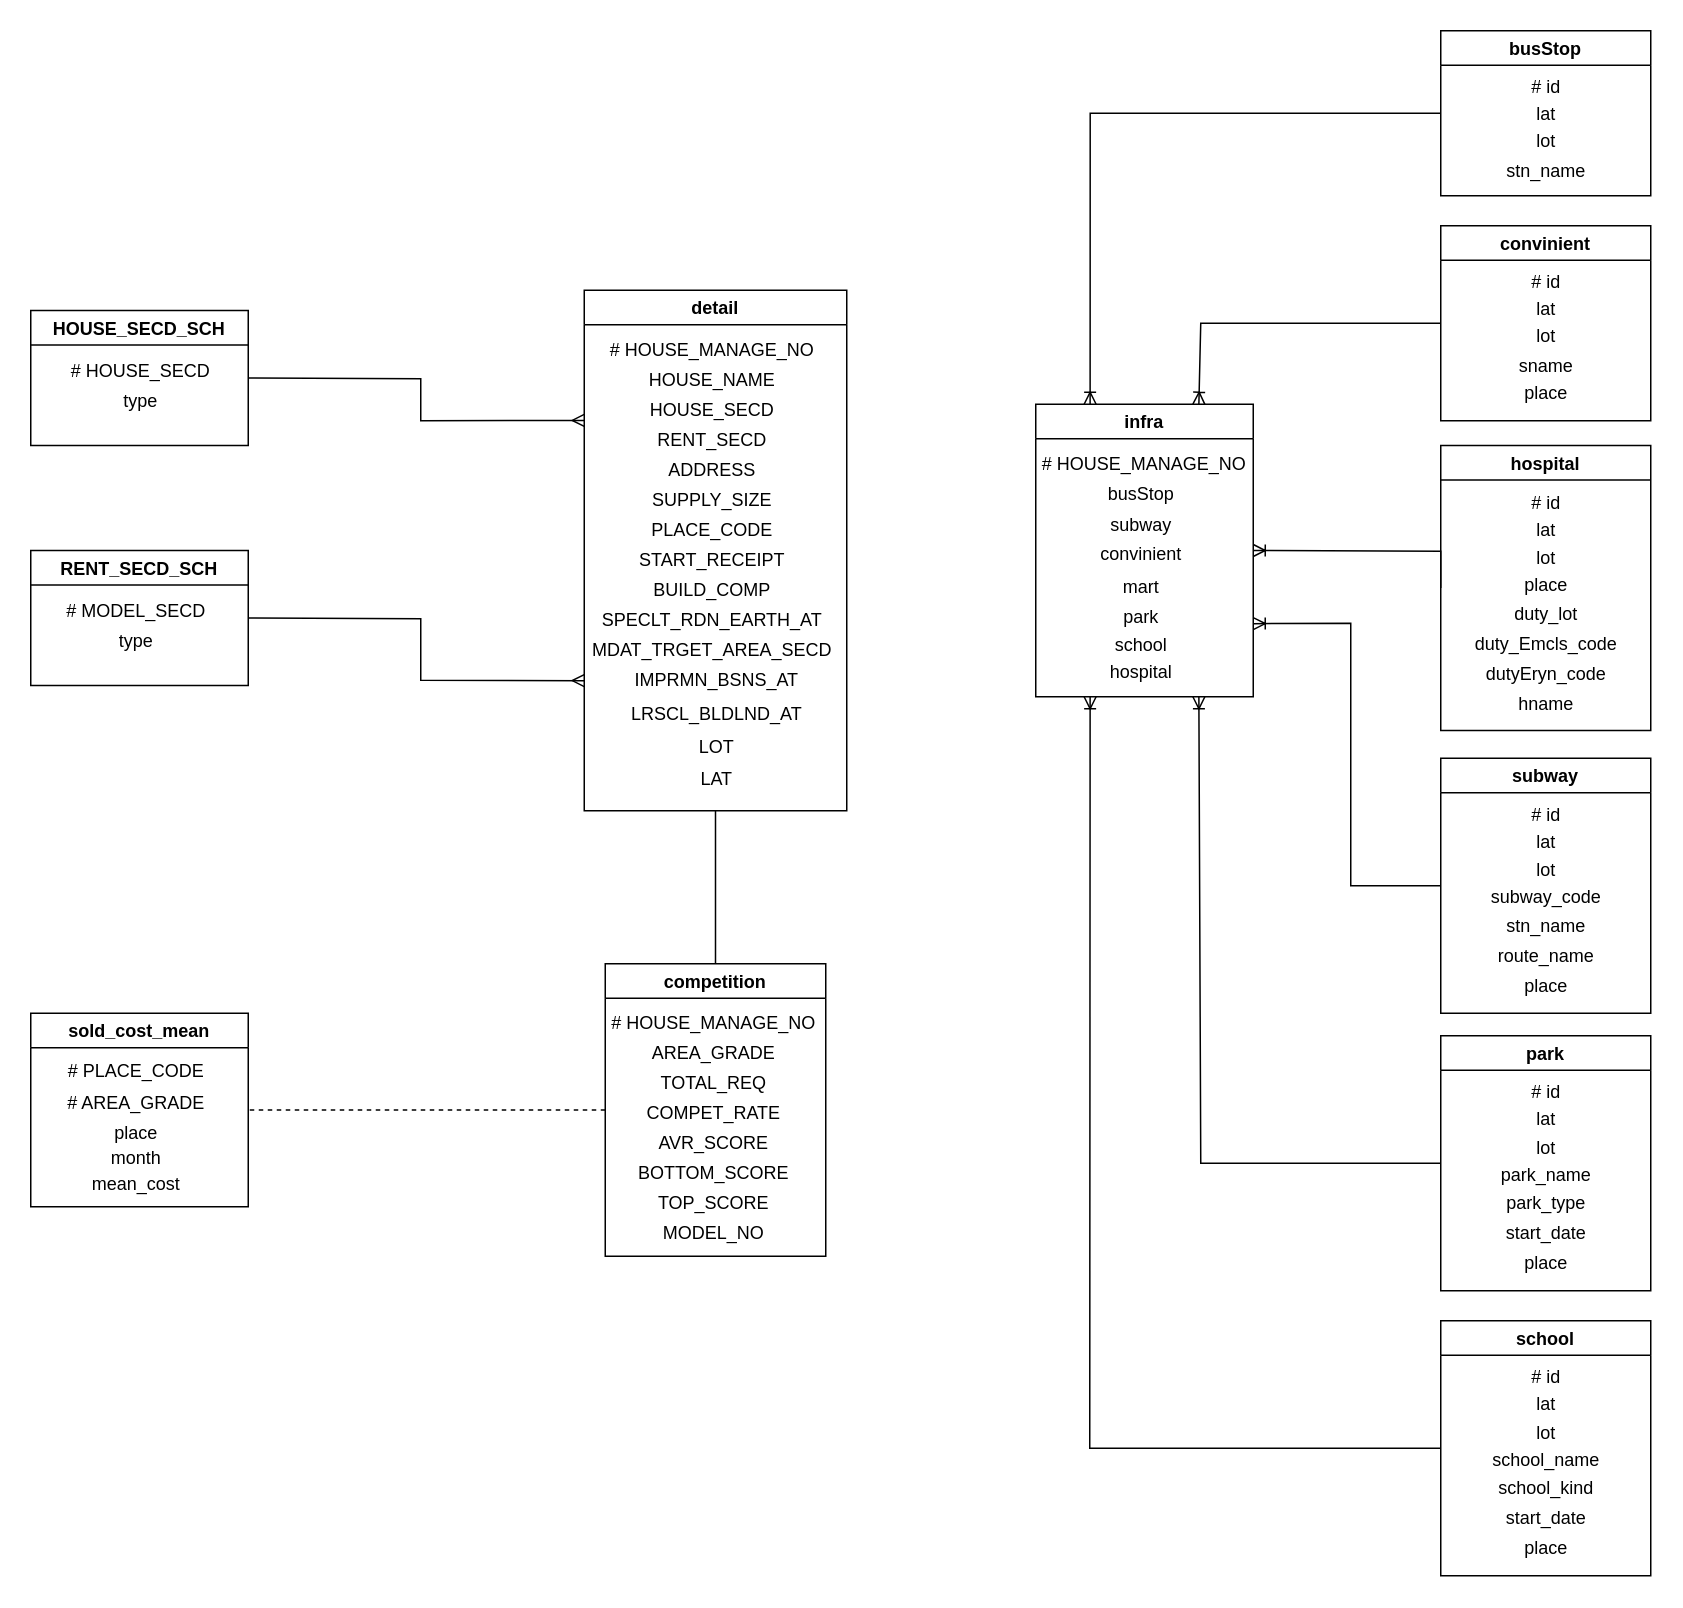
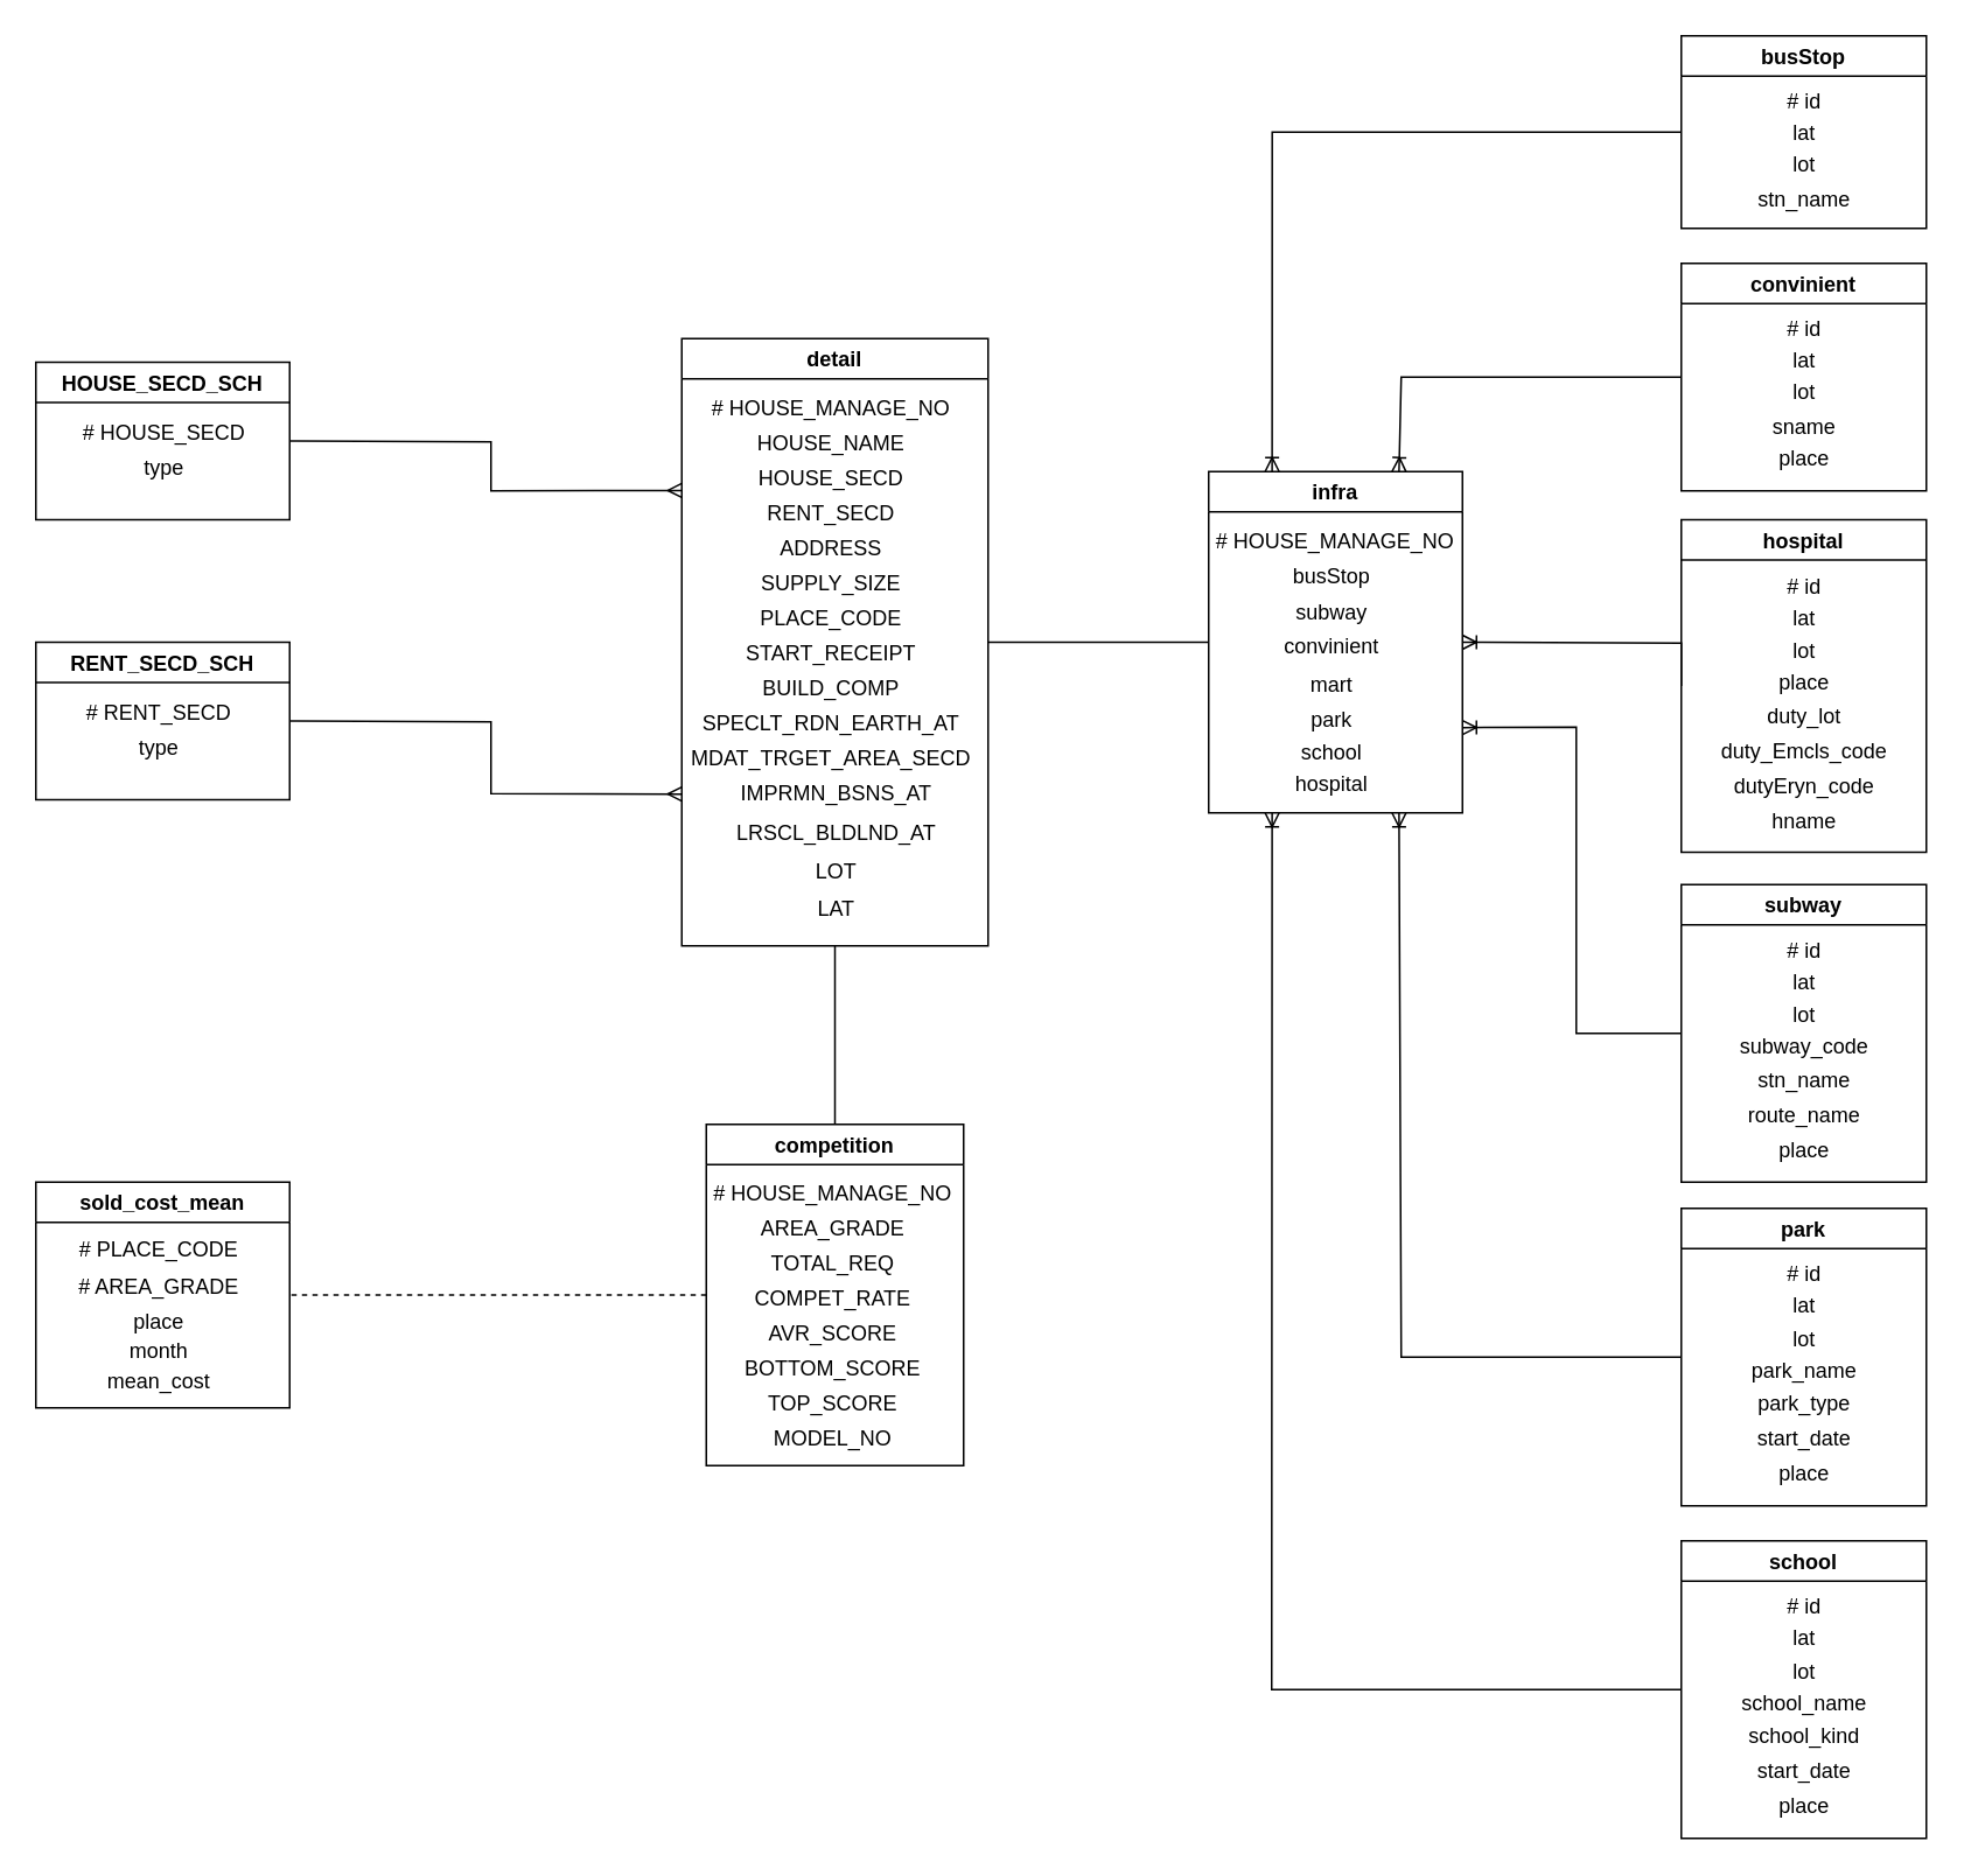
+ <mxCell id="2" style="edgeStyle=none;rounded=0;orthogonalLoop=1;jettySize=auto;html=1;exitX=0;exitY=0.5;exitDx=0;exitDy=0;entryX=1;entryY=0.5;entryDx=0;entryDy=0;endArrow=none;endFill=0;" edge="1" parent="1" source="3" target="37"><mxGeometry relative="1" as="geometry" /></mxCell>
- <mxCell id="28" value="# MODEL_SECD" style="text;html=1;align=center;verticalAlign=middle;resizable=0;points=[];autosize=1;strokeColor=none;fillColor=none;" parent="27" vertex="1"><mxGeometry x="20" y="30" width="100" height="20" as="geometry" /></mxCell>
+ <mxCell id="28" value="# RENT_SECD" style="text;html=1;align=center;verticalAlign=middle;resizable=0;points=[];autosize=1;strokeColor=none;fillColor=none;" parent="27" vertex="1"><mxGeometry x="20" y="30" width="100" height="20" as="geometry" /></mxCell>
